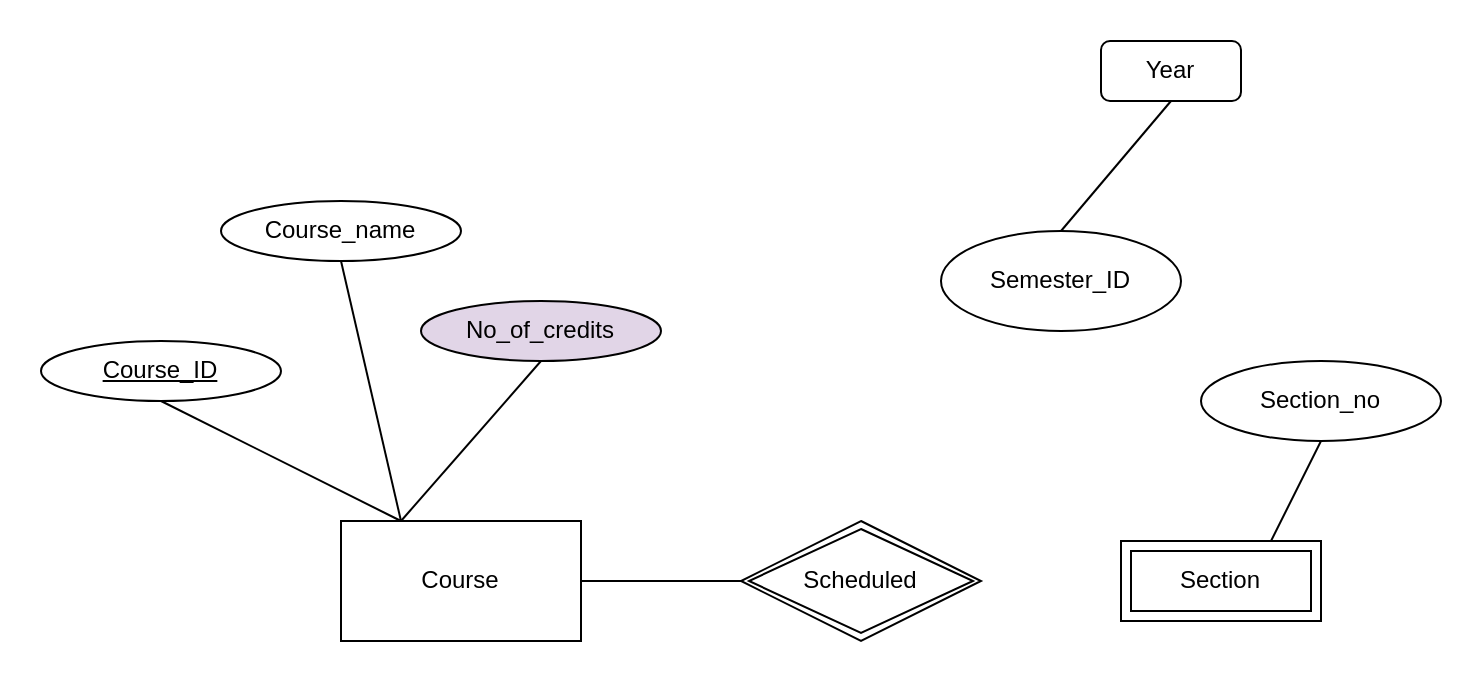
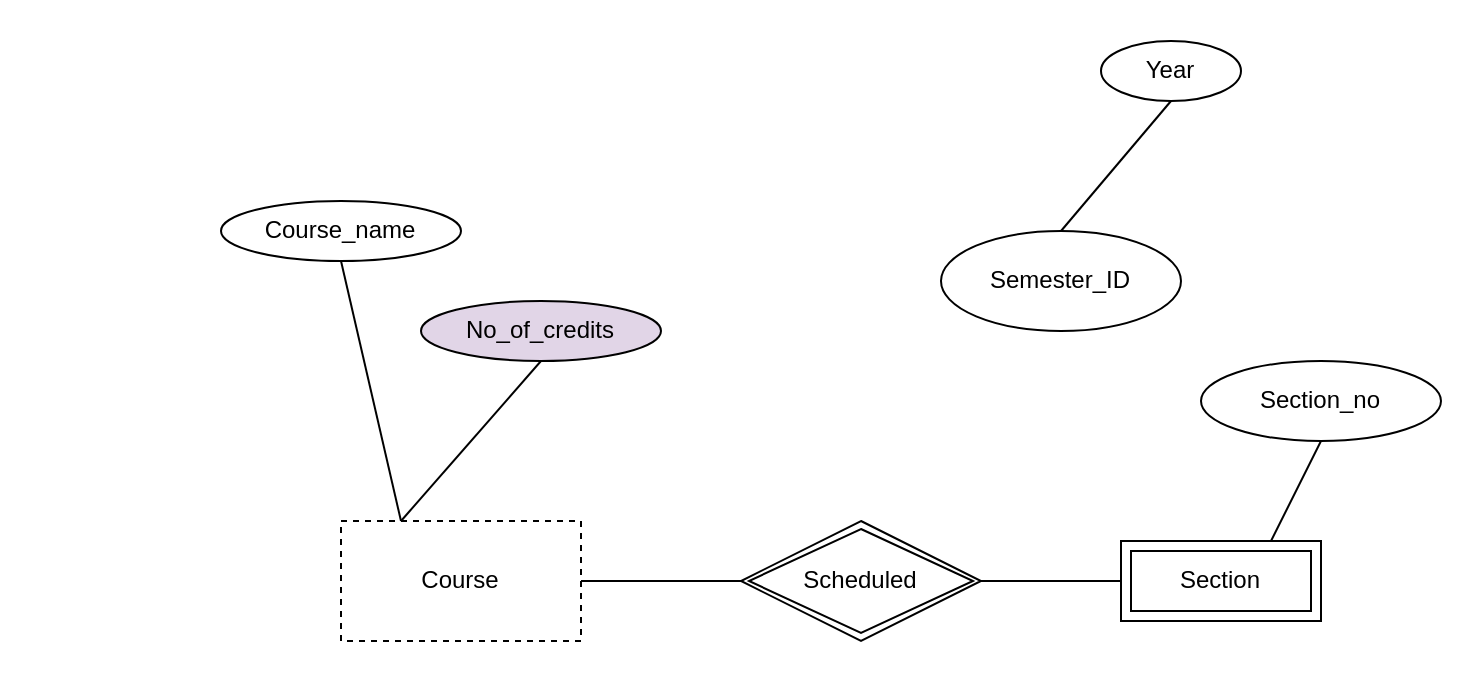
- <mxCell id="8" value="Year" style="whiteSpace=wrap;html=1;rounded=1;" vertex="1" parent="1"><mxGeometry x="550" y="20" width="70" height="30" as="geometry" /></mxCell>
+ <mxCell id="8" value="Year" style="ellipse;whiteSpace=wrap;html=1;" vertex="1" parent="1"><mxGeometry x="550" y="20" width="70" height="30" as="geometry" /></mxCell>
- <mxCell id="3" value="&lt;u&gt;Course_ID&lt;/u&gt;" style="ellipse;whiteSpace=wrap;html=1;" vertex="1" parent="1"><mxGeometry x="20" y="170" width="120" height="30" as="geometry" /></mxCell>
- <mxCell id="9" value="" style="endArrow=none;html=1;rounded=0;entryX=0.5;entryY=1;entryDx=0;entryDy=0;exitX=0.25;exitY=0;exitDx=0;exitDy=0;" edge="1" parent="1" source="2" target="3"><mxGeometry width="50" height="50" relative="1" as="geometry"><mxPoint x="90" y="300" as="sourcePoint" /><mxPoint x="140" y="250" as="targetPoint" /></mxGeometry></mxCell>
- <mxCell id="2" value="Course" style="rounded=0;whiteSpace=wrap;html=1;" vertex="1" parent="1"><mxGeometry x="170" y="260" width="120" height="60" as="geometry" /></mxCell>
+ <mxCell id="2" value="Course" style="rounded=0;whiteSpace=wrap;html=1;dashed=1;" vertex="1" parent="1"><mxGeometry x="170" y="260" width="120" height="60" as="geometry" /></mxCell>
+ <mxCell id="16" value="" style="endArrow=none;html=1;rounded=0;exitX=1;exitY=0.5;exitDx=0;exitDy=0;entryX=0;entryY=0.5;entryDx=0;entryDy=0;" edge="1" parent="1" source="15" target="14"><mxGeometry relative="1" as="geometry"><mxPoint x="500" y="390" as="sourcePoint" /><mxPoint x="660" y="390" as="targetPoint" /></mxGeometry></mxCell>
